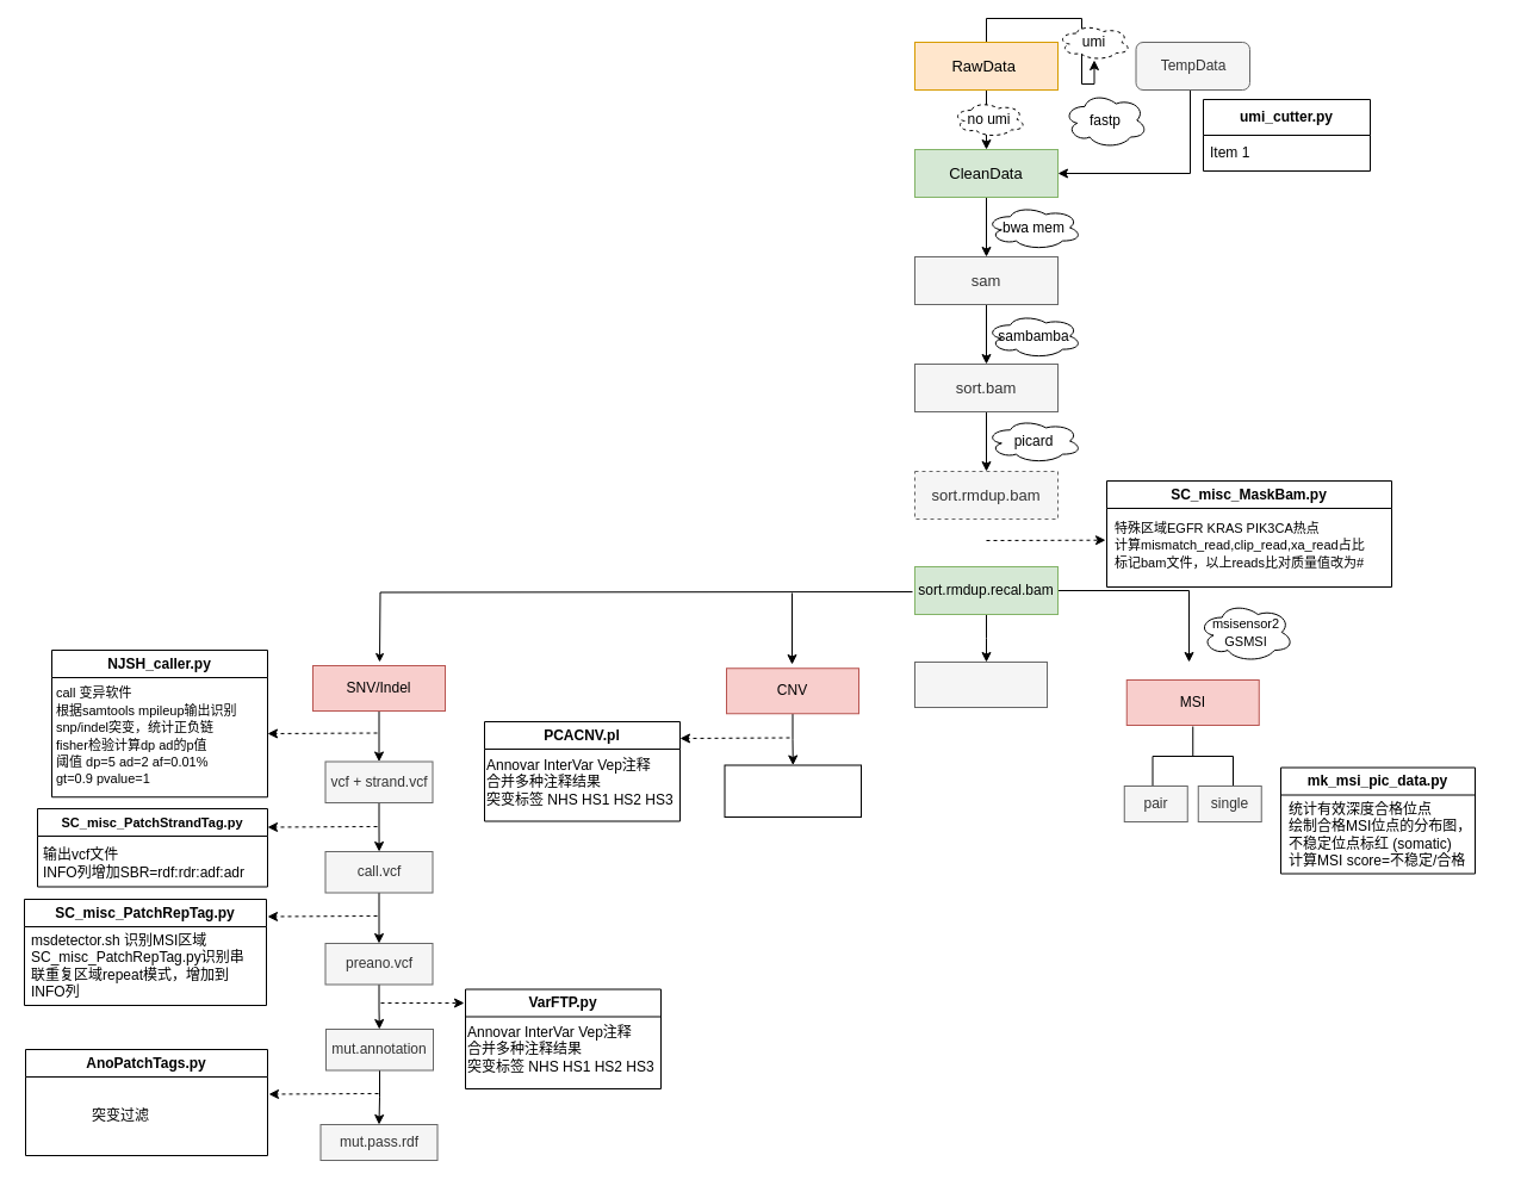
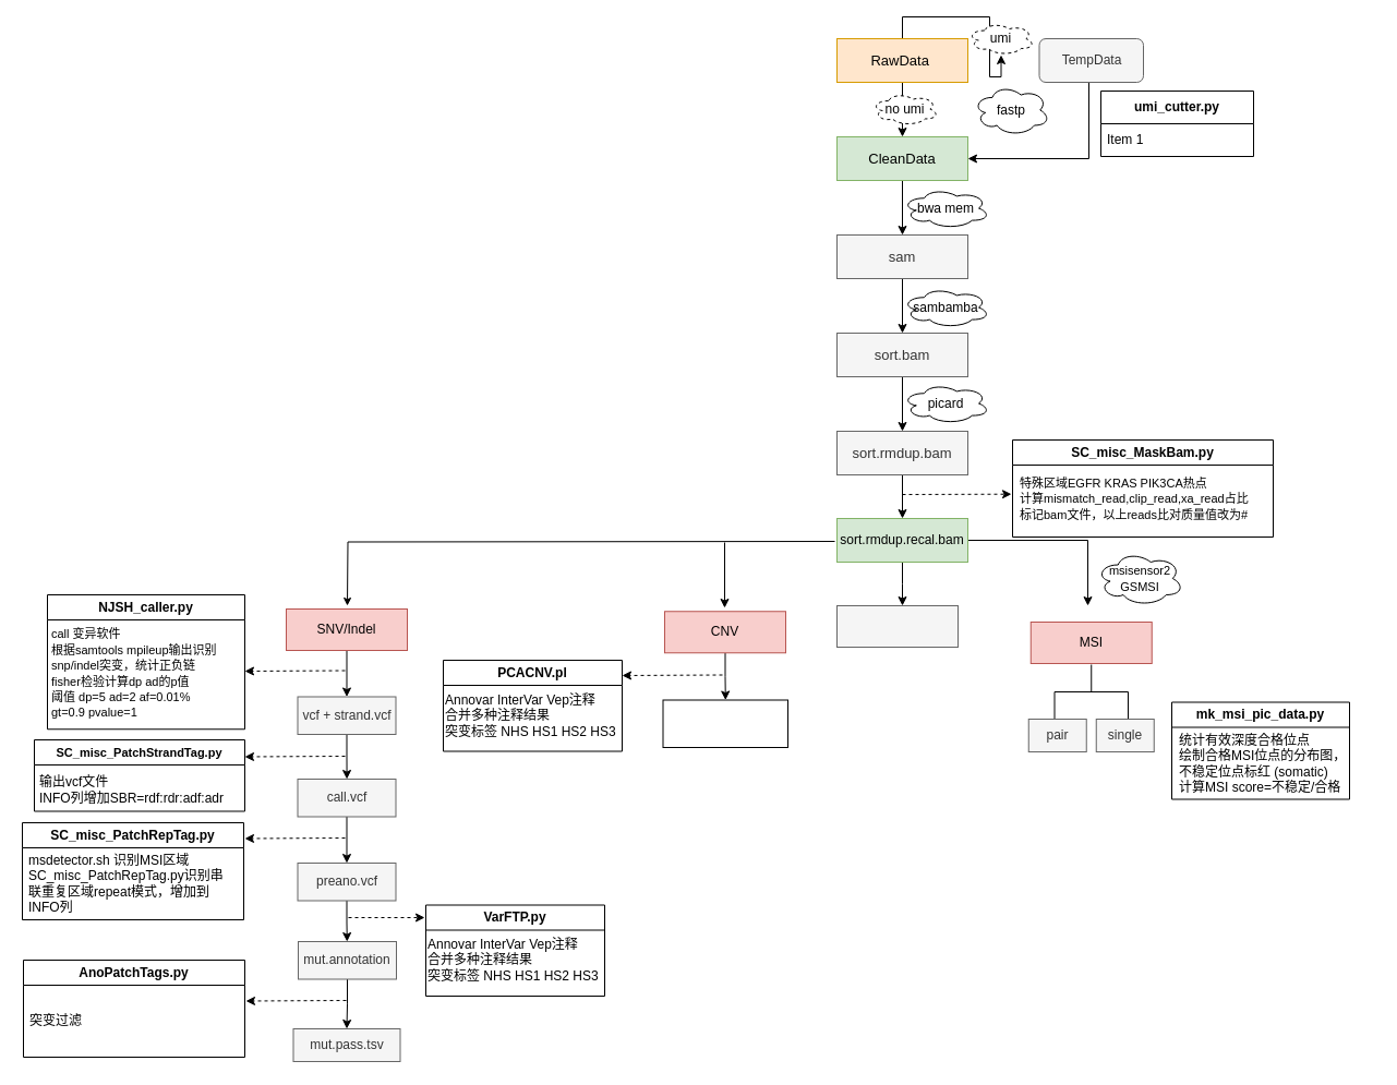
- <mxCell id="14" value="&lt;font style=&quot;font-size: 13px;&quot;&gt;sort.rmdup.bam&lt;/font&gt;" style="whiteSpace=wrap;html=1;fillColor=#f5f5f5;strokeColor=#666666;fontColor=#333333;rounded=0;dashed=1;" parent="1" vertex="1"><mxGeometry x="767" y="395" width="120" height="40" as="geometry" /></mxCell>
+ <mxCell id="14" value="&lt;font style=&quot;font-size: 13px;&quot;&gt;sort.rmdup.bam&lt;/font&gt;" style="whiteSpace=wrap;html=1;fillColor=#f5f5f5;strokeColor=#666666;fontColor=#333333;rounded=0;" parent="1" vertex="1"><mxGeometry x="767" y="395" width="120" height="40" as="geometry" /></mxCell>
+ <mxCell id="13" value="" style="edgeStyle=orthogonalEdgeStyle;rounded=0;orthogonalLoop=1;jettySize=auto;html=1;" parent="1" source="14" target="19" edge="1"><mxGeometry relative="1" as="geometry" /></mxCell>
- <mxCell id="64" value="突变过滤" style="text;html=1;align=left;verticalAlign=middle;resizable=0;points=[];autosize=1;strokeColor=none;fillColor=none;" parent="63" vertex="1"><mxGeometry x="54" y="40.5" width="70" height="30" as="geometry" /></mxCell>
+ <mxCell id="64" value="突变过滤" style="text;html=1;align=left;verticalAlign=middle;resizable=0;points=[];autosize=1;strokeColor=none;fillColor=none;" parent="63" vertex="1"><mxGeometry x="4" y="40.5" width="70" height="30" as="geometry" /></mxCell>
- <mxCell id="61" value="mut.pass.rdf" style="whiteSpace=wrap;html=1;fillColor=#f5f5f5;strokeColor=#666666;fontColor=#333333;rounded=0;" parent="1" vertex="1"><mxGeometry x="268.5" y="943" width="98" height="30" as="geometry" /></mxCell>
+ <mxCell id="61" value="mut.pass.tsv" style="whiteSpace=wrap;html=1;fillColor=#f5f5f5;strokeColor=#666666;fontColor=#333333;rounded=0;" parent="1" vertex="1"><mxGeometry x="268.5" y="943" width="98" height="30" as="geometry" /></mxCell>
